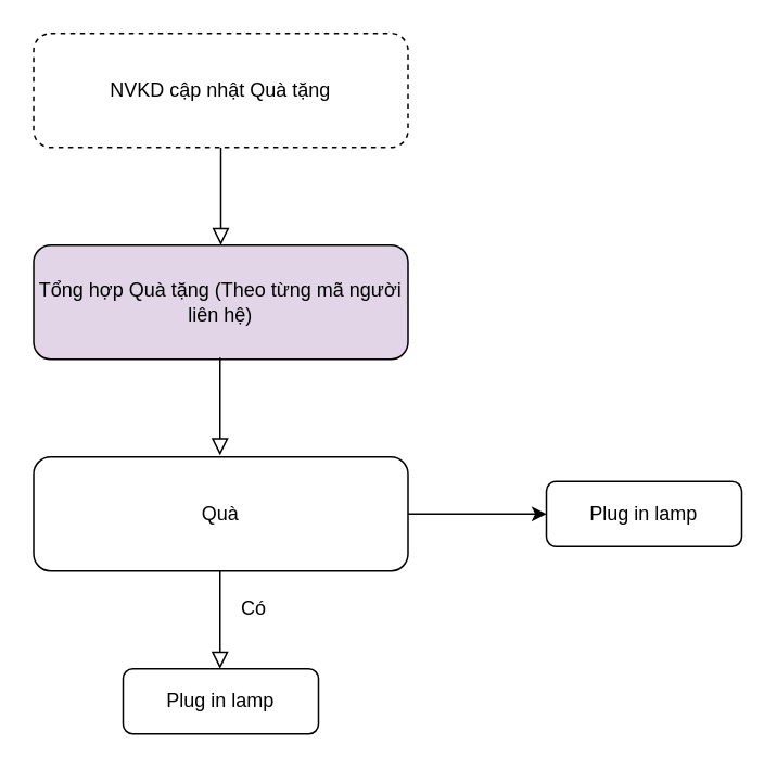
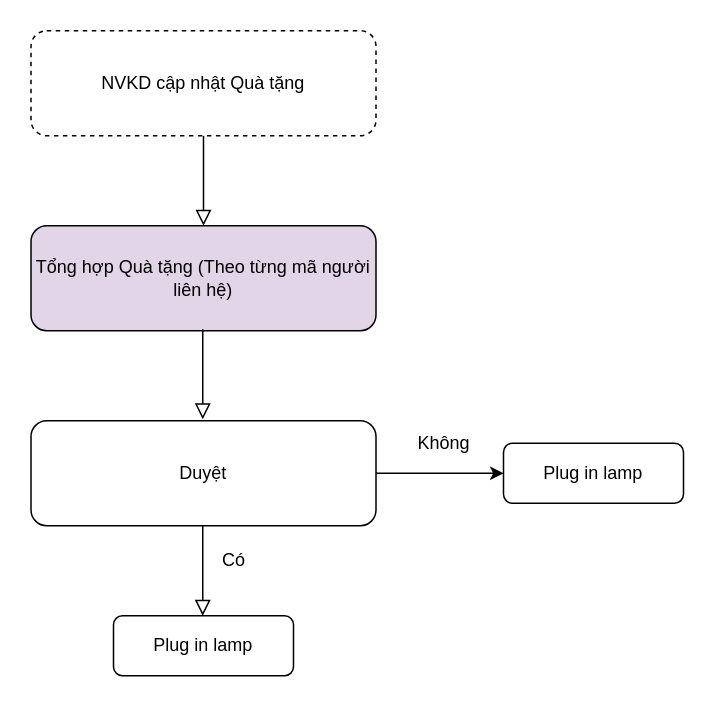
+ <mxCell id="12" value="Không" style="text;html=1;align=center;verticalAlign=middle;resizable=0;points=[];autosize=1;strokeColor=none;fillColor=none;" vertex="1" parent="1"><mxGeometry x="265" y="280" width="60" height="30" as="geometry" /></mxCell>
- <mxCell id="7" value="Quà" style="rounded=1;whiteSpace=wrap;html=1;fontSize=12;glass=0;strokeWidth=1;shadow=0;" vertex="1" parent="1"><mxGeometry x="20" y="280" width="230" height="70" as="geometry" /></mxCell>
+ <mxCell id="7" value="Duyệt" style="rounded=1;whiteSpace=wrap;html=1;fontSize=12;glass=0;strokeWidth=1;shadow=0;" vertex="1" parent="1"><mxGeometry x="20" y="280" width="230" height="70" as="geometry" /></mxCell>
